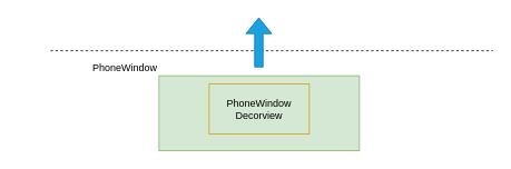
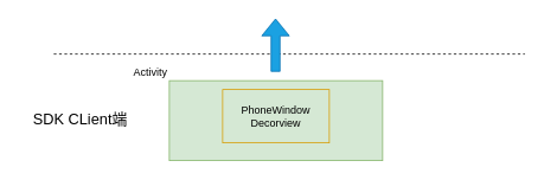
- <mxCell id="2" value="PhoneWindow" style="rounded=0;whiteSpace=wrap;html=1;labelPosition=left;verticalLabelPosition=top;align=right;verticalAlign=bottom;fillColor=#d5e8d4;strokeColor=#82b366;" vertex="1" parent="1"><mxGeometry x="190" y="90" width="240" height="90" as="geometry" /></mxCell>
+ <mxCell id="2" value="Activity" style="rounded=0;whiteSpace=wrap;html=1;labelPosition=left;verticalLabelPosition=top;align=right;verticalAlign=bottom;fillColor=#d5e8d4;strokeColor=#82b366;" vertex="1" parent="1"><mxGeometry x="190" y="90" width="240" height="90" as="geometry" /></mxCell>
+ <mxCell id="5" value="&lt;font style=&quot;font-size: 17px;&quot;&gt;SDK CLient端&lt;/font&gt;" style="text;html=1;strokeColor=none;fillColor=none;align=center;verticalAlign=middle;whiteSpace=wrap;rounded=0;" vertex="1" parent="1"><mxGeometry x="20" y="115" width="140" height="40" as="geometry" /></mxCell>
